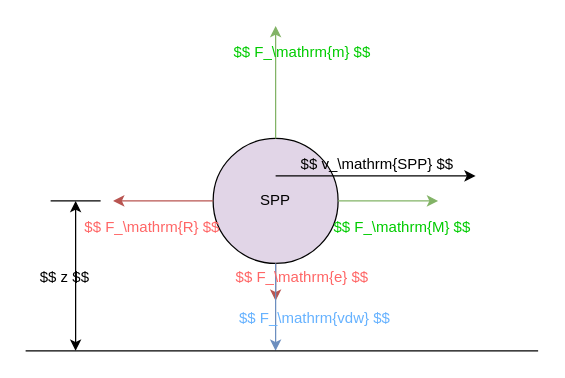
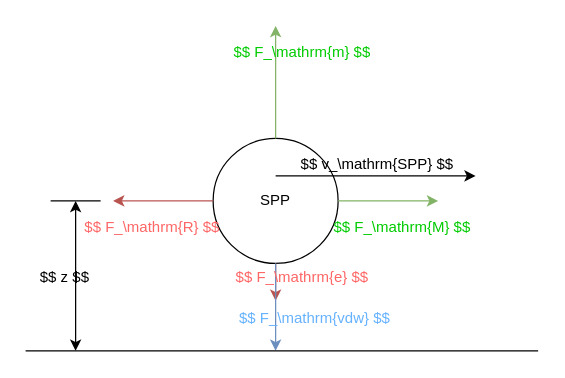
- <mxCell id="2" value="SPP" style="ellipse;whiteSpace=wrap;html=1;aspect=fixed;fillColor=#e1d5e7;" vertex="1" parent="1"><mxGeometry x="170" y="110" width="100" height="100" as="geometry" /></mxCell>
+ <mxCell id="2" value="SPP" style="ellipse;whiteSpace=wrap;html=1;aspect=fixed;" vertex="1" parent="1"><mxGeometry x="170" y="110" width="100" height="100" as="geometry" /></mxCell>
